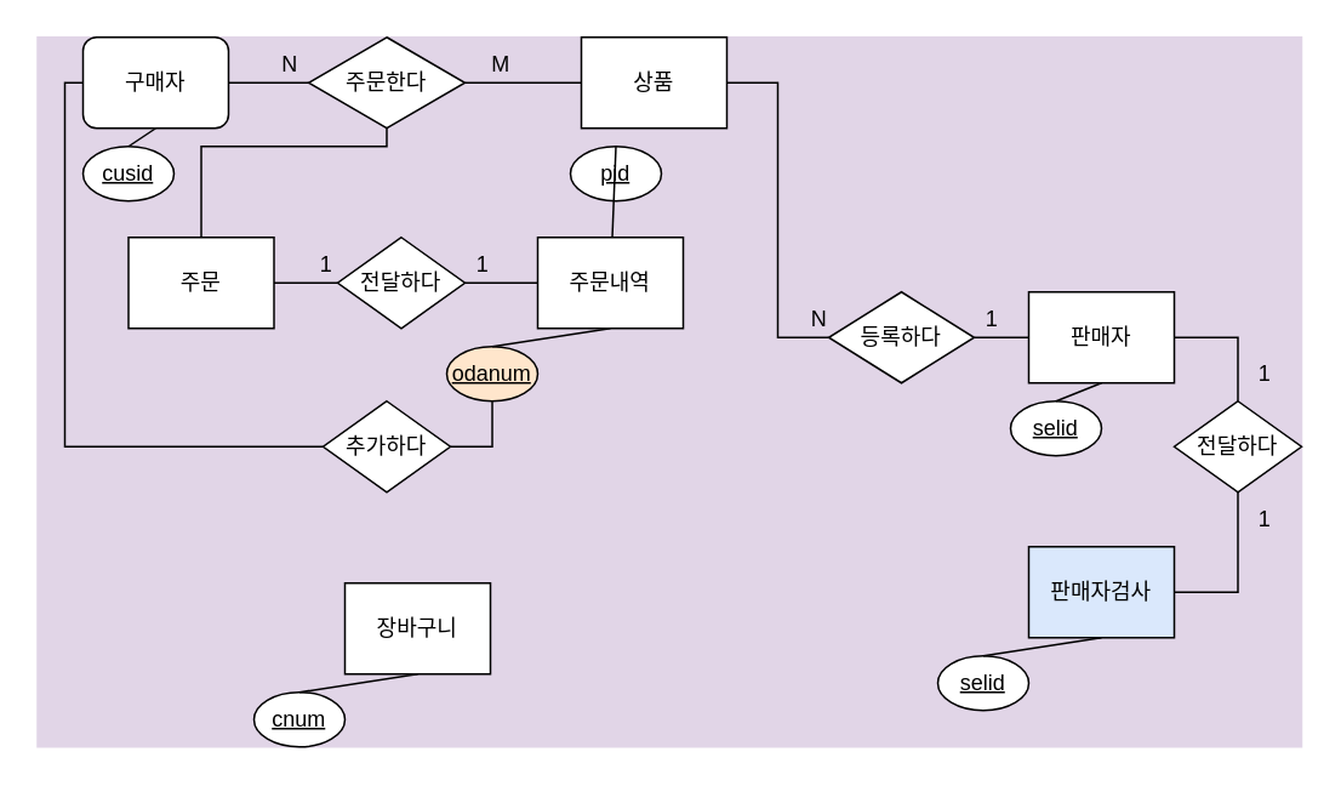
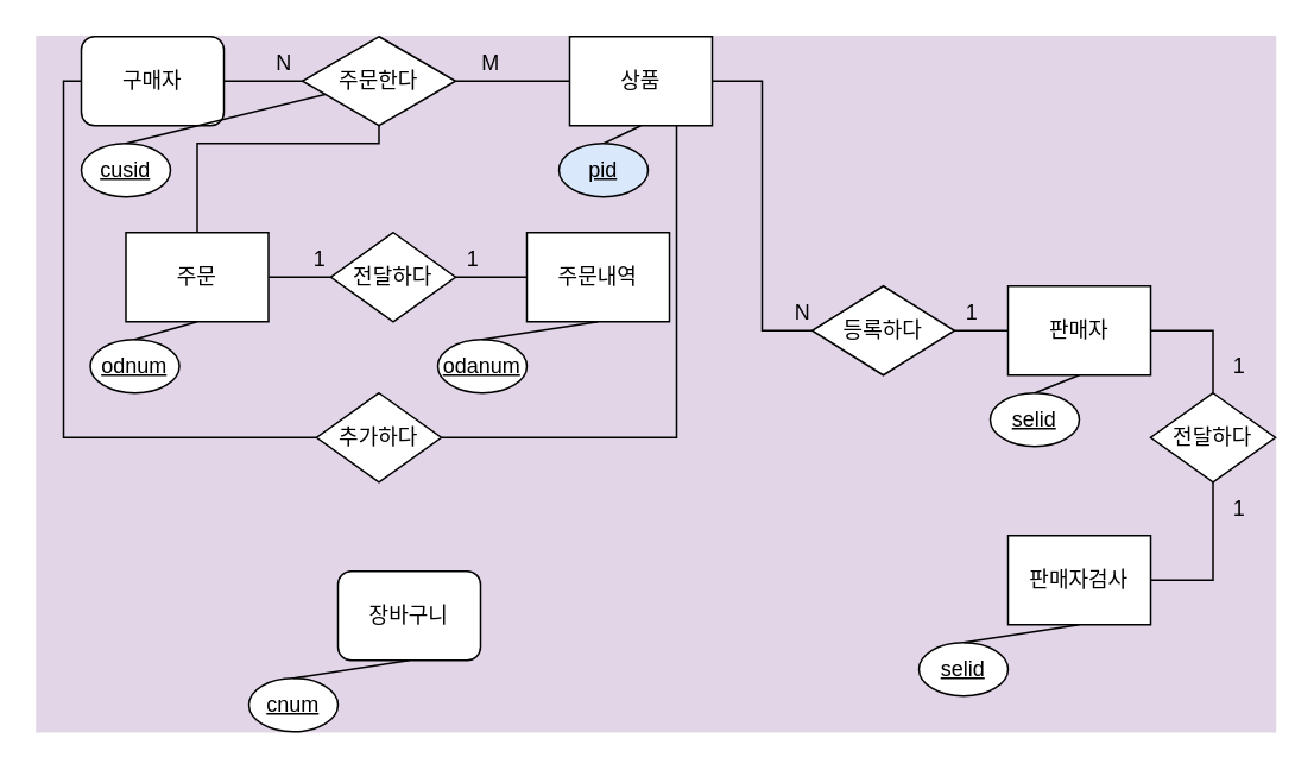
- <mxCell id="18" value="" style="endArrow=none;html=1;rounded=0;entryX=0.5;entryY=1;entryDx=0;entryDy=0;exitX=0.5;exitY=0;exitDx=0;exitDy=0;" parent="2" source="17" target="16" edge="1"><mxGeometry width="50" height="50" relative="1" as="geometry"><mxPoint x="275" y="160" as="sourcePoint" /><mxPoint x="325" y="110" as="targetPoint" /></mxGeometry></mxCell>
+ <mxCell id="18" value="" style="endArrow=none;html=1;rounded=0;exitX=0.5;exitY=0;exitDx=0;exitDy=0;" parent="2" source="17" target="30" edge="1"><mxGeometry width="50" height="50" relative="1" as="geometry"><mxPoint x="275" y="160" as="sourcePoint" /><mxPoint x="325" y="110" as="targetPoint" /></mxGeometry></mxCell>
- <mxCell id="25" value="pid" style="ellipse;whiteSpace=wrap;html=1;align=center;fontStyle=4;" parent="23" vertex="1"><mxGeometry x="44" y="60" width="50" height="30" as="geometry" /></mxCell>
+ <mxCell id="25" value="pid" style="ellipse;whiteSpace=wrap;html=1;align=center;fontStyle=4;fillColor=#dae8fc;" parent="23" vertex="1"><mxGeometry x="44" y="60" width="50" height="30" as="geometry" /></mxCell>
- <mxCell id="26" value="" style="endArrow=none;html=1;rounded=0;exitX=0.5;exitY=0;exitDx=0;exitDy=0;" parent="23" source="25" target="4" edge="1"><mxGeometry width="50" height="50" relative="1" as="geometry"><mxPoint x="300" y="160" as="sourcePoint" /><mxPoint x="350" y="110" as="targetPoint" /></mxGeometry></mxCell>
+ <mxCell id="26" value="" style="endArrow=none;html=1;rounded=0;entryX=0.5;entryY=1;entryDx=0;entryDy=0;exitX=0.5;exitY=0;exitDx=0;exitDy=0;" parent="23" source="25" target="24" edge="1"><mxGeometry width="50" height="50" relative="1" as="geometry"><mxPoint x="300" y="160" as="sourcePoint" /><mxPoint x="350" y="110" as="targetPoint" /></mxGeometry></mxCell>
+ <mxCell id="22" value="" style="endArrow=none;html=1;rounded=0;entryX=0.5;entryY=1;entryDx=0;entryDy=0;exitX=0.5;exitY=0;exitDx=0;exitDy=0;" parent="19" source="21" target="20" edge="1"><mxGeometry width="50" height="50" relative="1" as="geometry"><mxPoint x="300" y="160" as="sourcePoint" /><mxPoint x="350" y="110" as="targetPoint" /></mxGeometry></mxCell>
+ <mxCell id="21" value="odnum" style="ellipse;whiteSpace=wrap;html=1;align=center;fontStyle=4;" parent="19" vertex="1"><mxGeometry x="30" y="60" width="50" height="30" as="geometry" /></mxCell>
- <mxCell id="5" value="odanum" style="ellipse;whiteSpace=wrap;html=1;align=center;fontStyle=4;fillColor=#ffe6cc;" parent="3" vertex="1"><mxGeometry y="60" width="50" height="30" as="geometry" /></mxCell>
+ <mxCell id="5" value="odanum" style="ellipse;whiteSpace=wrap;html=1;align=center;fontStyle=4;" parent="3" vertex="1"><mxGeometry y="60" width="50" height="30" as="geometry" /></mxCell>
- <mxCell id="51" value="" style="endArrow=none;html=1;rounded=0;exitX=1;exitY=0.5;exitDx=0;exitDy=0;edgeStyle=orthogonalEdgeStyle;" parent="2" source="50" target="5" edge="1"><mxGeometry width="50" height="50" relative="1" as="geometry"><mxPoint x="355" y="150" as="sourcePoint" /><mxPoint x="405" y="100" as="targetPoint" /></mxGeometry></mxCell>
+ <mxCell id="51" value="" style="endArrow=none;html=1;rounded=0;entryX=0.75;entryY=1;entryDx=0;entryDy=0;exitX=1;exitY=0.5;exitDx=0;exitDy=0;edgeStyle=orthogonalEdgeStyle;" parent="2" source="50" target="24" edge="1"><mxGeometry width="50" height="50" relative="1" as="geometry"><mxPoint x="355" y="150" as="sourcePoint" /><mxPoint x="405" y="100" as="targetPoint" /></mxGeometry></mxCell>
- <mxCell id="13" value="판매자검사" style="rounded=0;whiteSpace=wrap;html=1;fillColor=#dae8fc;" parent="12" vertex="1"><mxGeometry x="50" width="80" height="50" as="geometry" /></mxCell>
+ <mxCell id="13" value="판매자검사" style="rounded=0;whiteSpace=wrap;html=1;" parent="12" vertex="1"><mxGeometry x="50" width="80" height="50" as="geometry" /></mxCell>
- <mxCell id="9" value="장바구니" style="rounded=0;whiteSpace=wrap;html=1;" parent="8" vertex="1"><mxGeometry x="50" width="80" height="50" as="geometry" /></mxCell>
+ <mxCell id="9" value="장바구니" style="whiteSpace=wrap;html=1;rounded=1;" parent="8" vertex="1"><mxGeometry x="50" width="80" height="50" as="geometry" /></mxCell>
